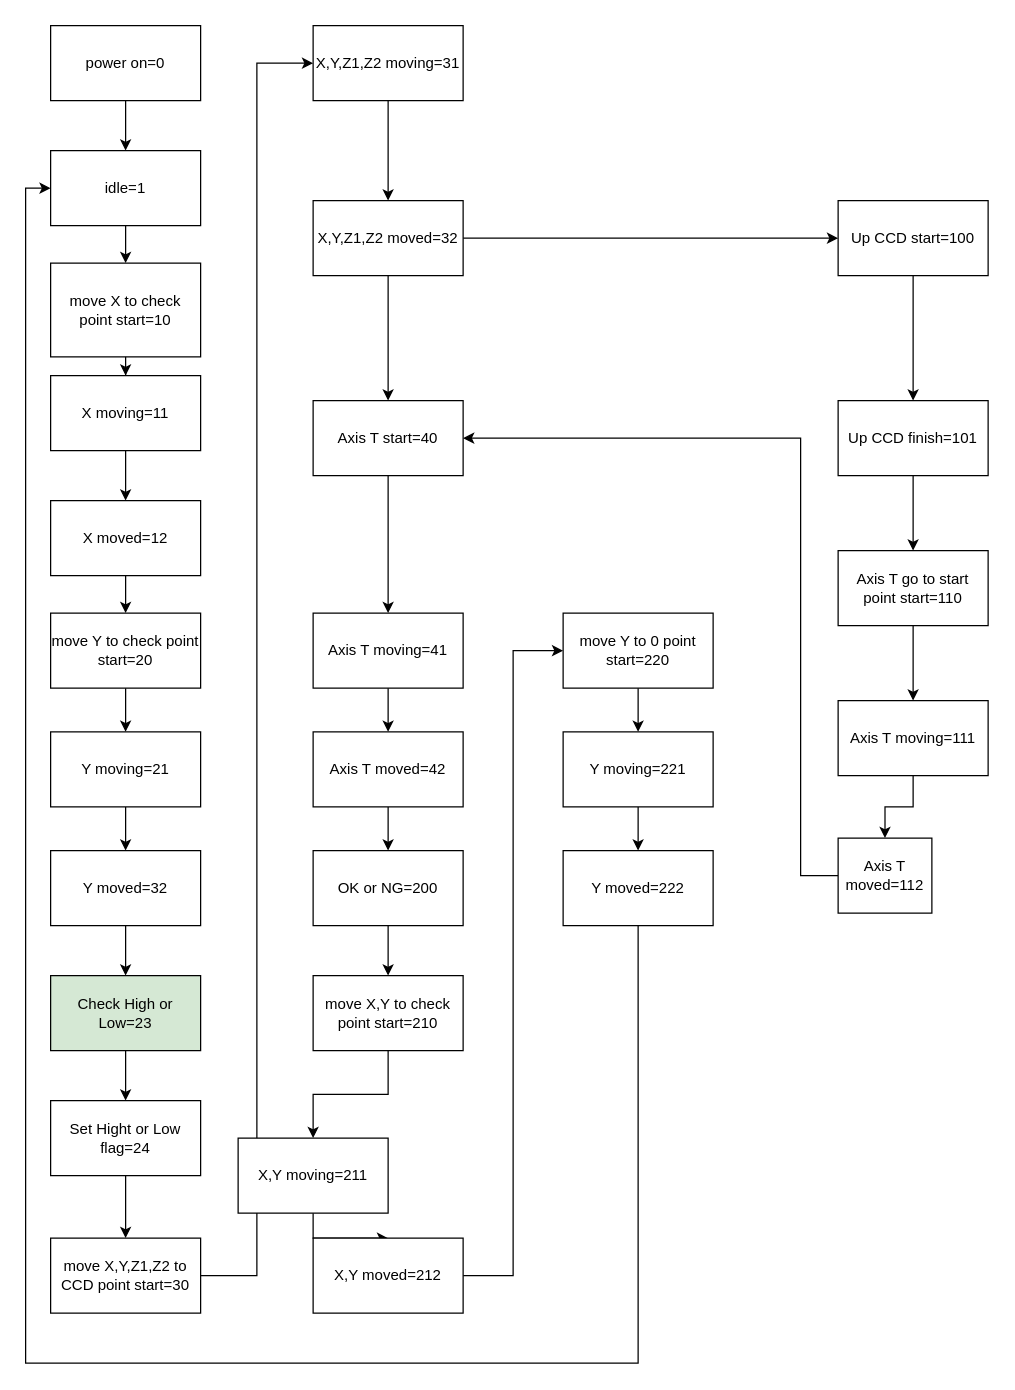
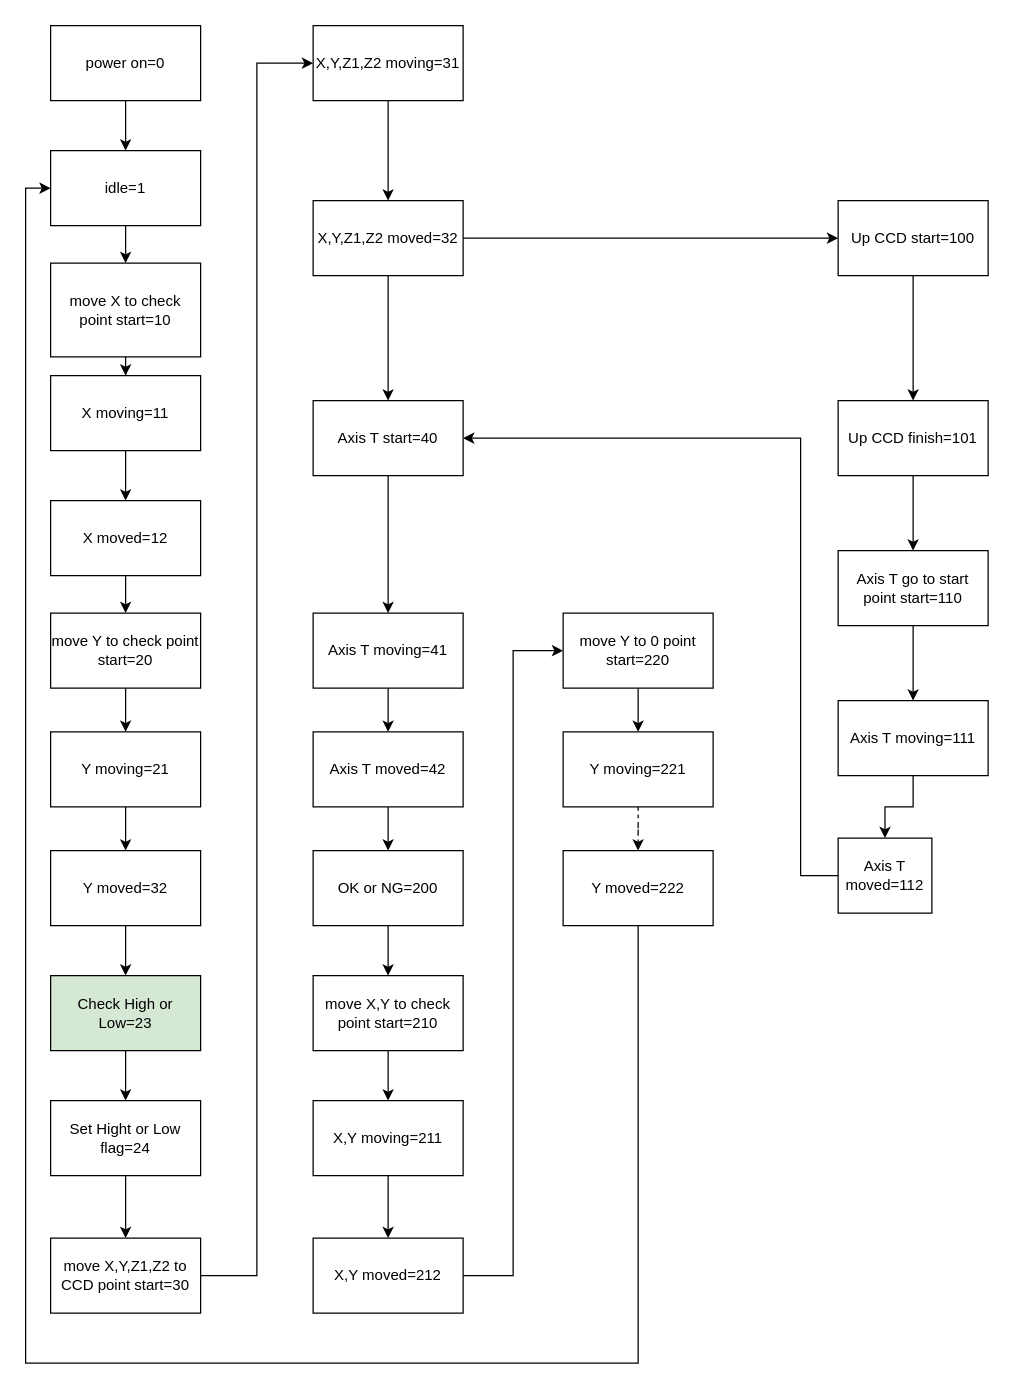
- <mxCell id="55" value="" style="edgeStyle=orthogonalEdgeStyle;rounded=0;orthogonalLoop=1;jettySize=auto;html=1;" edge="1" parent="1" source="56" target="58"><mxGeometry relative="1" as="geometry" /></mxCell>
+ <mxCell id="55" value="" style="edgeStyle=orthogonalEdgeStyle;rounded=0;orthogonalLoop=1;jettySize=auto;html=1;dashed=1;" edge="1" parent="1" source="56" target="58"><mxGeometry relative="1" as="geometry" /></mxCell>
- <mxCell id="50" value="X,Y moving=211" style="rounded=0;whiteSpace=wrap;html=1;" vertex="1" parent="1"><mxGeometry x="190" y="910" width="120" height="60" as="geometry" /></mxCell>
+ <mxCell id="50" value="X,Y moving=211" style="rounded=0;whiteSpace=wrap;html=1;" vertex="1" parent="1"><mxGeometry x="250" y="880" width="120" height="60" as="geometry" /></mxCell>
